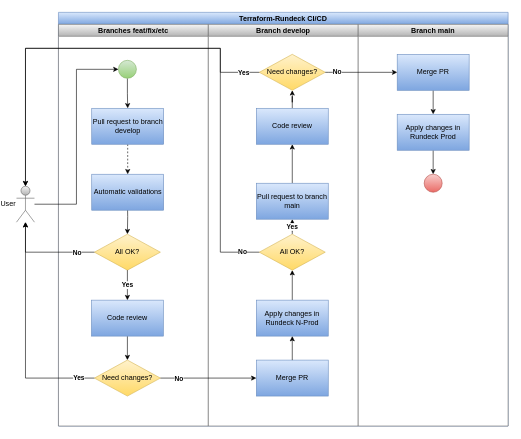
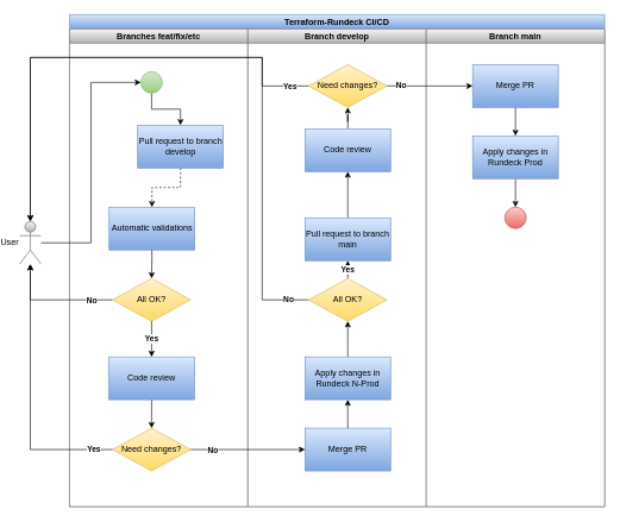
- <mxCell id="15" value="Pull request to branch develop" style="whiteSpace=wrap;html=1;fillColor=#dae8fc;gradientColor=#7ea6e0;strokeColor=#6c8ebf;" parent="5" vertex="1"><mxGeometry x="55.5" y="140" width="120" height="60" as="geometry" /></mxCell>
+ <mxCell id="15" value="Pull request to branch develop" style="whiteSpace=wrap;html=1;fillColor=#dae8fc;gradientColor=#7ea6e0;strokeColor=#6c8ebf;" parent="5" vertex="1"><mxGeometry x="95.5" y="135" width="120" height="60" as="geometry" /></mxCell>
